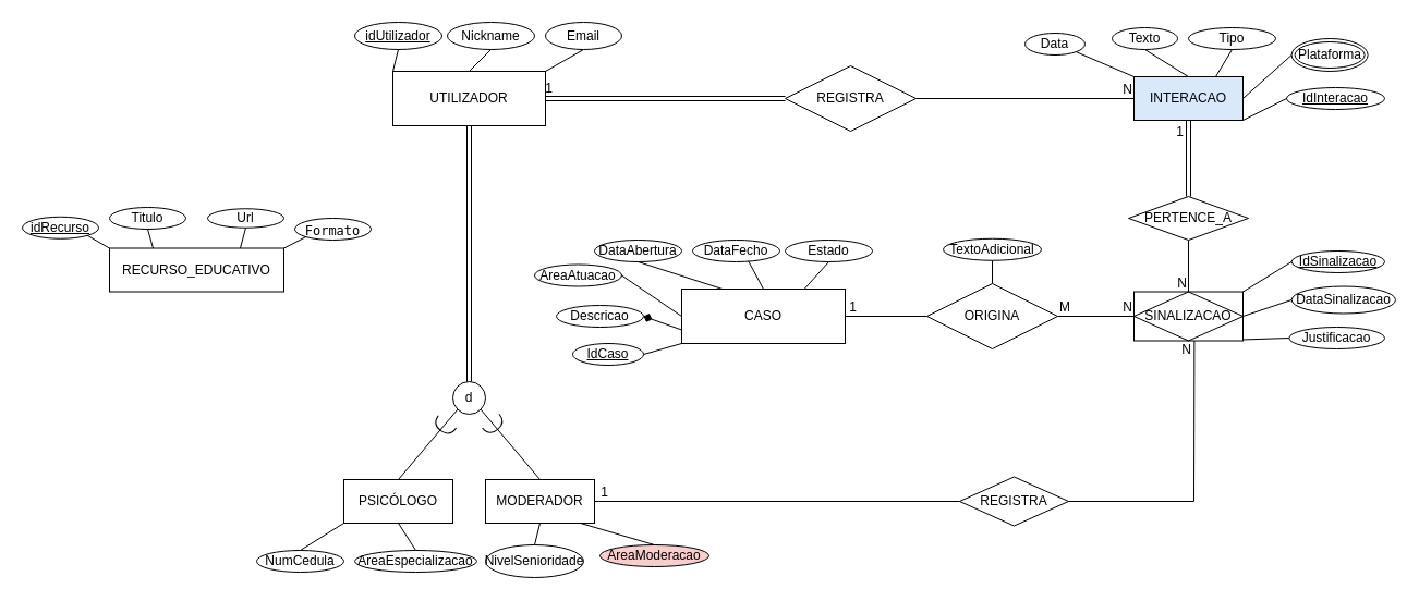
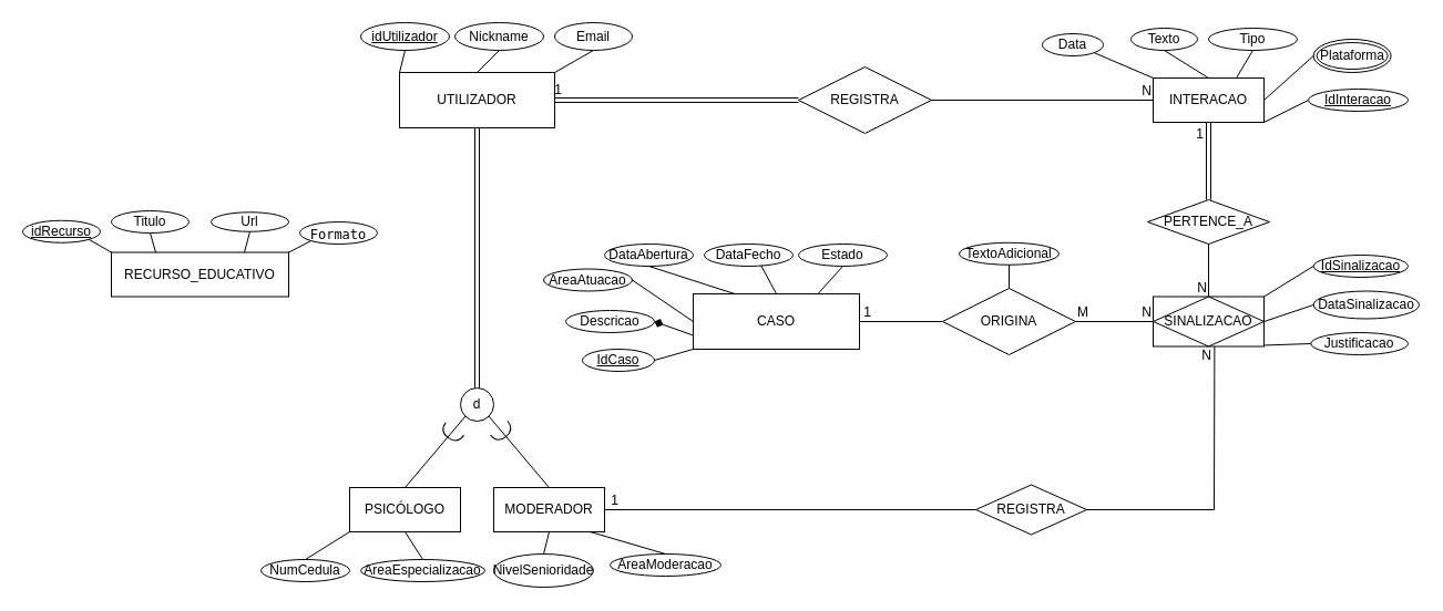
- <mxCell id="27" value="INTERACAO" style="whiteSpace=wrap;html=1;align=center;fillColor=#dae8fc;" parent="1" vertex="1"><mxGeometry x="1040" y="70" width="100" height="40" as="geometry" /></mxCell>
+ <mxCell id="27" value="INTERACAO" style="whiteSpace=wrap;html=1;align=center;" parent="1" vertex="1"><mxGeometry x="1040" y="70" width="100" height="40" as="geometry" /></mxCell>
- <mxCell id="20" value="AreaModeracao" style="ellipse;whiteSpace=wrap;html=1;align=center;fillColor=#f8cecc;" parent="1" vertex="1"><mxGeometry x="550" y="500" width="100" height="20" as="geometry" /></mxCell>
+ <mxCell id="20" value="AreaModeracao" style="ellipse;whiteSpace=wrap;html=1;align=center;" parent="1" vertex="1"><mxGeometry x="550" y="500" width="100" height="20" as="geometry" /></mxCell>
